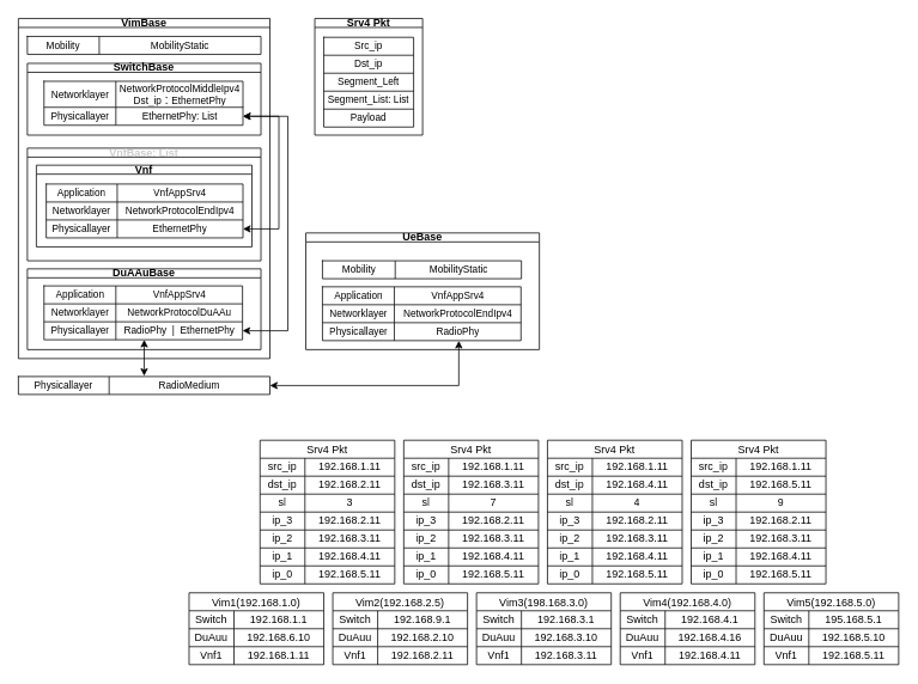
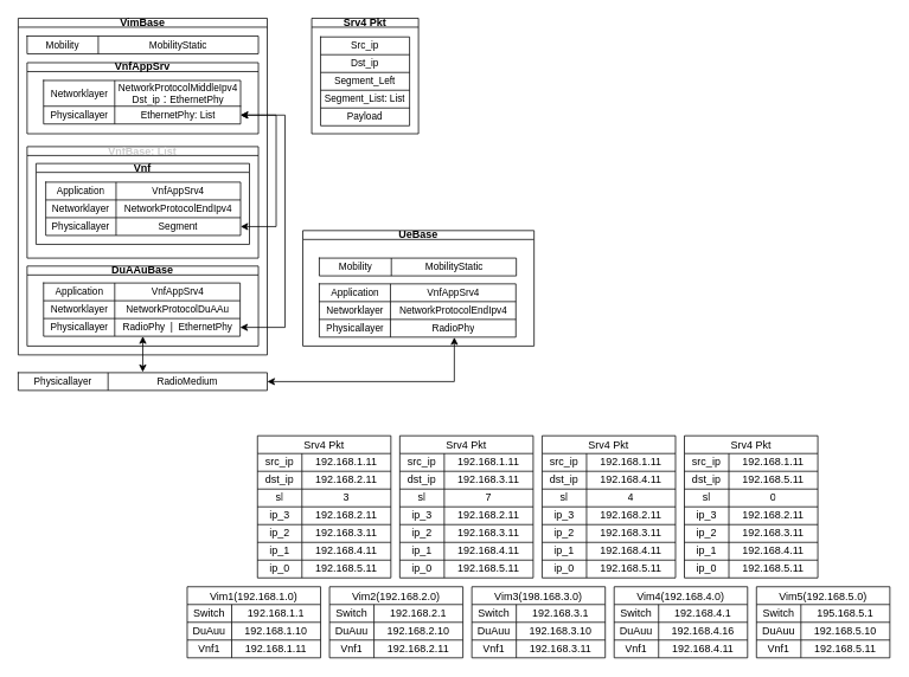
- <mxCell id="3" value="SwitchBase" style="swimlane;whiteSpace=wrap;html=1;startSize=10;" parent="2" vertex="1"><mxGeometry x="10" y="50" width="260" height="80" as="geometry"><mxRectangle x="10" y="50" width="140" height="30" as="alternateBounds" /></mxGeometry></mxCell>
+ <mxCell id="3" value="VnfAppSrv" style="swimlane;whiteSpace=wrap;html=1;startSize=10;" parent="2" vertex="1"><mxGeometry x="10" y="50" width="260" height="80" as="geometry"><mxRectangle x="10" y="50" width="140" height="30" as="alternateBounds" /></mxGeometry></mxCell>
- <mxCell id="26" value="EthernetPhy" style="shape=partialRectangle;html=1;whiteSpace=wrap;connectable=0;strokeColor=inherit;overflow=hidden;fillColor=none;top=0;left=0;bottom=0;right=0;pointerEvents=1;fontSize=11;" vertex="1" parent="24"><mxGeometry x="79" width="140" height="20" as="geometry"><mxRectangle width="140" height="20" as="alternateBounds" /></mxGeometry></mxCell>
+ <mxCell id="26" value="Segment" style="shape=partialRectangle;html=1;whiteSpace=wrap;connectable=0;strokeColor=inherit;overflow=hidden;fillColor=none;top=0;left=0;bottom=0;right=0;pointerEvents=1;fontSize=11;" vertex="1" parent="24"><mxGeometry x="79" width="140" height="20" as="geometry"><mxRectangle width="140" height="20" as="alternateBounds" /></mxGeometry></mxCell>
- <mxCell id="177" value="9" style="shape=partialRectangle;html=1;whiteSpace=wrap;connectable=0;strokeColor=inherit;overflow=hidden;fillColor=none;top=0;left=0;bottom=0;right=0;pointerEvents=1;fontSize=12;" vertex="1" parent="175"><mxGeometry x="50" width="100" height="20" as="geometry"><mxRectangle width="100" height="20" as="alternateBounds" /></mxGeometry></mxCell>
+ <mxCell id="177" value="0" style="shape=partialRectangle;html=1;whiteSpace=wrap;connectable=0;strokeColor=inherit;overflow=hidden;fillColor=none;top=0;left=0;bottom=0;right=0;pointerEvents=1;fontSize=12;" vertex="1" parent="175"><mxGeometry x="50" width="100" height="20" as="geometry"><mxRectangle width="100" height="20" as="alternateBounds" /></mxGeometry></mxCell>
- <mxCell id="62" value="Vim2(192.168.2.5)" style="shape=table;startSize=20;container=1;collapsible=0;childLayout=tableLayout;strokeColor=default;fontSize=12;" vertex="1" parent="1"><mxGeometry x="370" y="660" width="150" height="80" as="geometry" /></mxCell>
+ <mxCell id="62" value="Vim2(192.168.2.0)" style="shape=table;startSize=20;container=1;collapsible=0;childLayout=tableLayout;strokeColor=default;fontSize=12;" vertex="1" parent="1"><mxGeometry x="370" y="660" width="150" height="80" as="geometry" /></mxCell>
- <mxCell id="65" value="192.168.9.1" style="shape=partialRectangle;html=1;whiteSpace=wrap;connectable=0;strokeColor=inherit;overflow=hidden;fillColor=none;top=0;left=0;bottom=0;right=0;pointerEvents=1;fontSize=12;" vertex="1" parent="63"><mxGeometry x="50" width="100" height="20" as="geometry"><mxRectangle width="100" height="20" as="alternateBounds" /></mxGeometry></mxCell>
+ <mxCell id="65" value="192.168.2.1" style="shape=partialRectangle;html=1;whiteSpace=wrap;connectable=0;strokeColor=inherit;overflow=hidden;fillColor=none;top=0;left=0;bottom=0;right=0;pointerEvents=1;fontSize=12;" vertex="1" parent="63"><mxGeometry x="50" width="100" height="20" as="geometry"><mxRectangle width="100" height="20" as="alternateBounds" /></mxGeometry></mxCell>
- <mxCell id="58" value="192.168.6.10" style="shape=partialRectangle;html=1;whiteSpace=wrap;connectable=0;strokeColor=inherit;overflow=hidden;fillColor=none;top=0;left=0;bottom=0;right=0;pointerEvents=1;fontSize=12;" vertex="1" parent="56"><mxGeometry x="50" width="100" height="20" as="geometry"><mxRectangle width="100" height="20" as="alternateBounds" /></mxGeometry></mxCell>
+ <mxCell id="58" value="192.168.1.10" style="shape=partialRectangle;html=1;whiteSpace=wrap;connectable=0;strokeColor=inherit;overflow=hidden;fillColor=none;top=0;left=0;bottom=0;right=0;pointerEvents=1;fontSize=12;" vertex="1" parent="56"><mxGeometry x="50" width="100" height="20" as="geometry"><mxRectangle width="100" height="20" as="alternateBounds" /></mxGeometry></mxCell>
